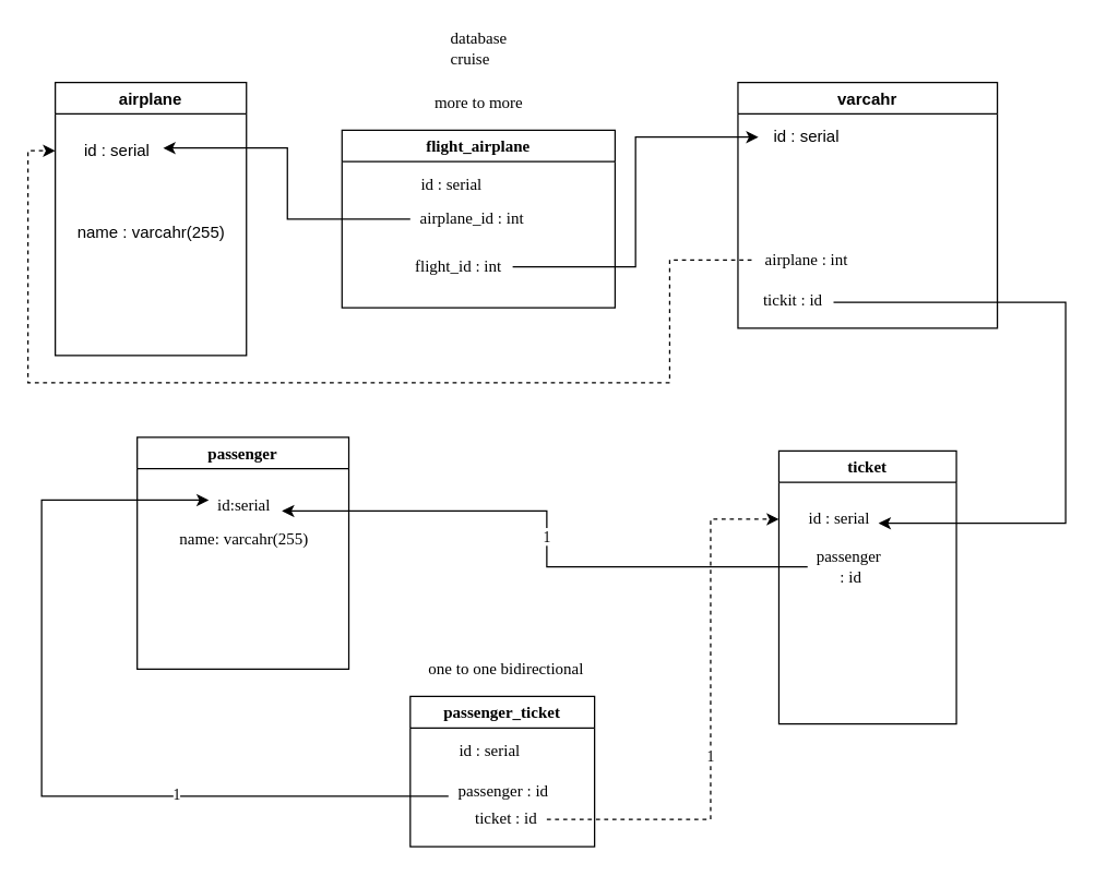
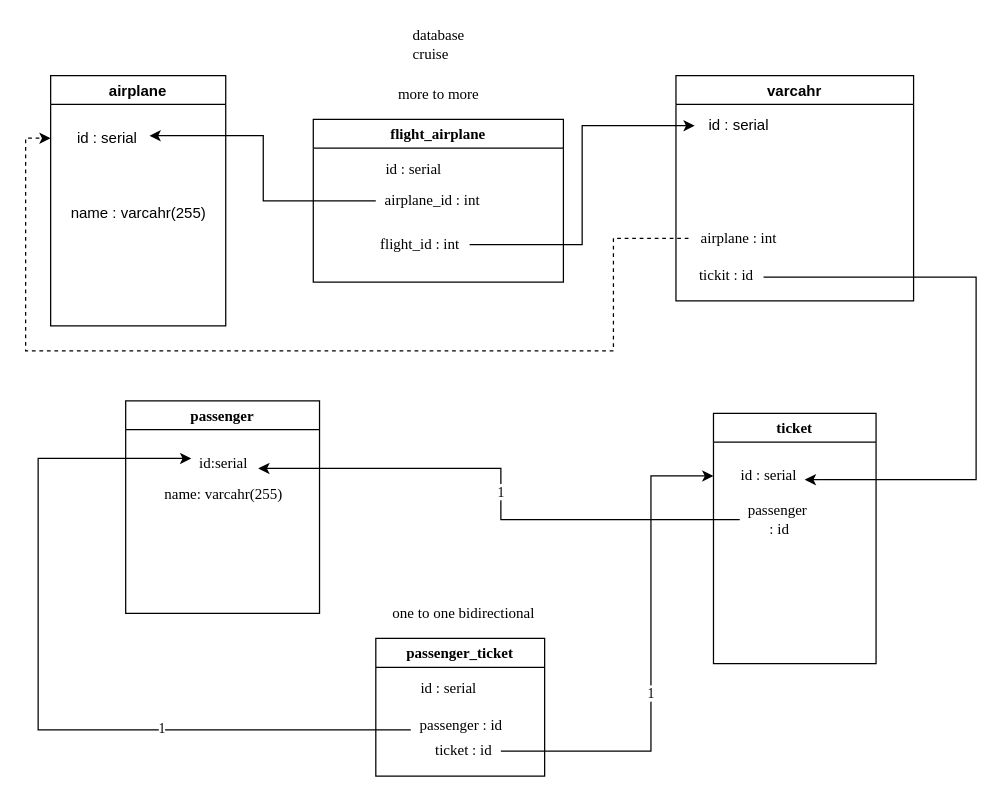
- <mxCell id="21" style="edgeStyle=orthogonalEdgeStyle;rounded=0;orthogonalLoop=1;jettySize=auto;html=1;fontFamily=Times New Roman;entryX=0;entryY=0.25;entryDx=0;entryDy=0;dashed=1;" edge="1" parent="1" source="19" target="9"><mxGeometry relative="1" as="geometry"><mxPoint x="620" y="101" as="targetPoint" /><Array as="points"><mxPoint x="520" y="600" /><mxPoint x="520" y="380" /></Array></mxGeometry></mxCell>
+ <mxCell id="21" style="edgeStyle=orthogonalEdgeStyle;rounded=0;orthogonalLoop=1;jettySize=auto;html=1;fontFamily=Times New Roman;entryX=0;entryY=0.25;entryDx=0;entryDy=0;" edge="1" parent="1" source="19" target="9"><mxGeometry relative="1" as="geometry"><mxPoint x="620" y="101" as="targetPoint" /><Array as="points"><mxPoint x="520" y="600" /><mxPoint x="520" y="380" /></Array></mxGeometry></mxCell>
